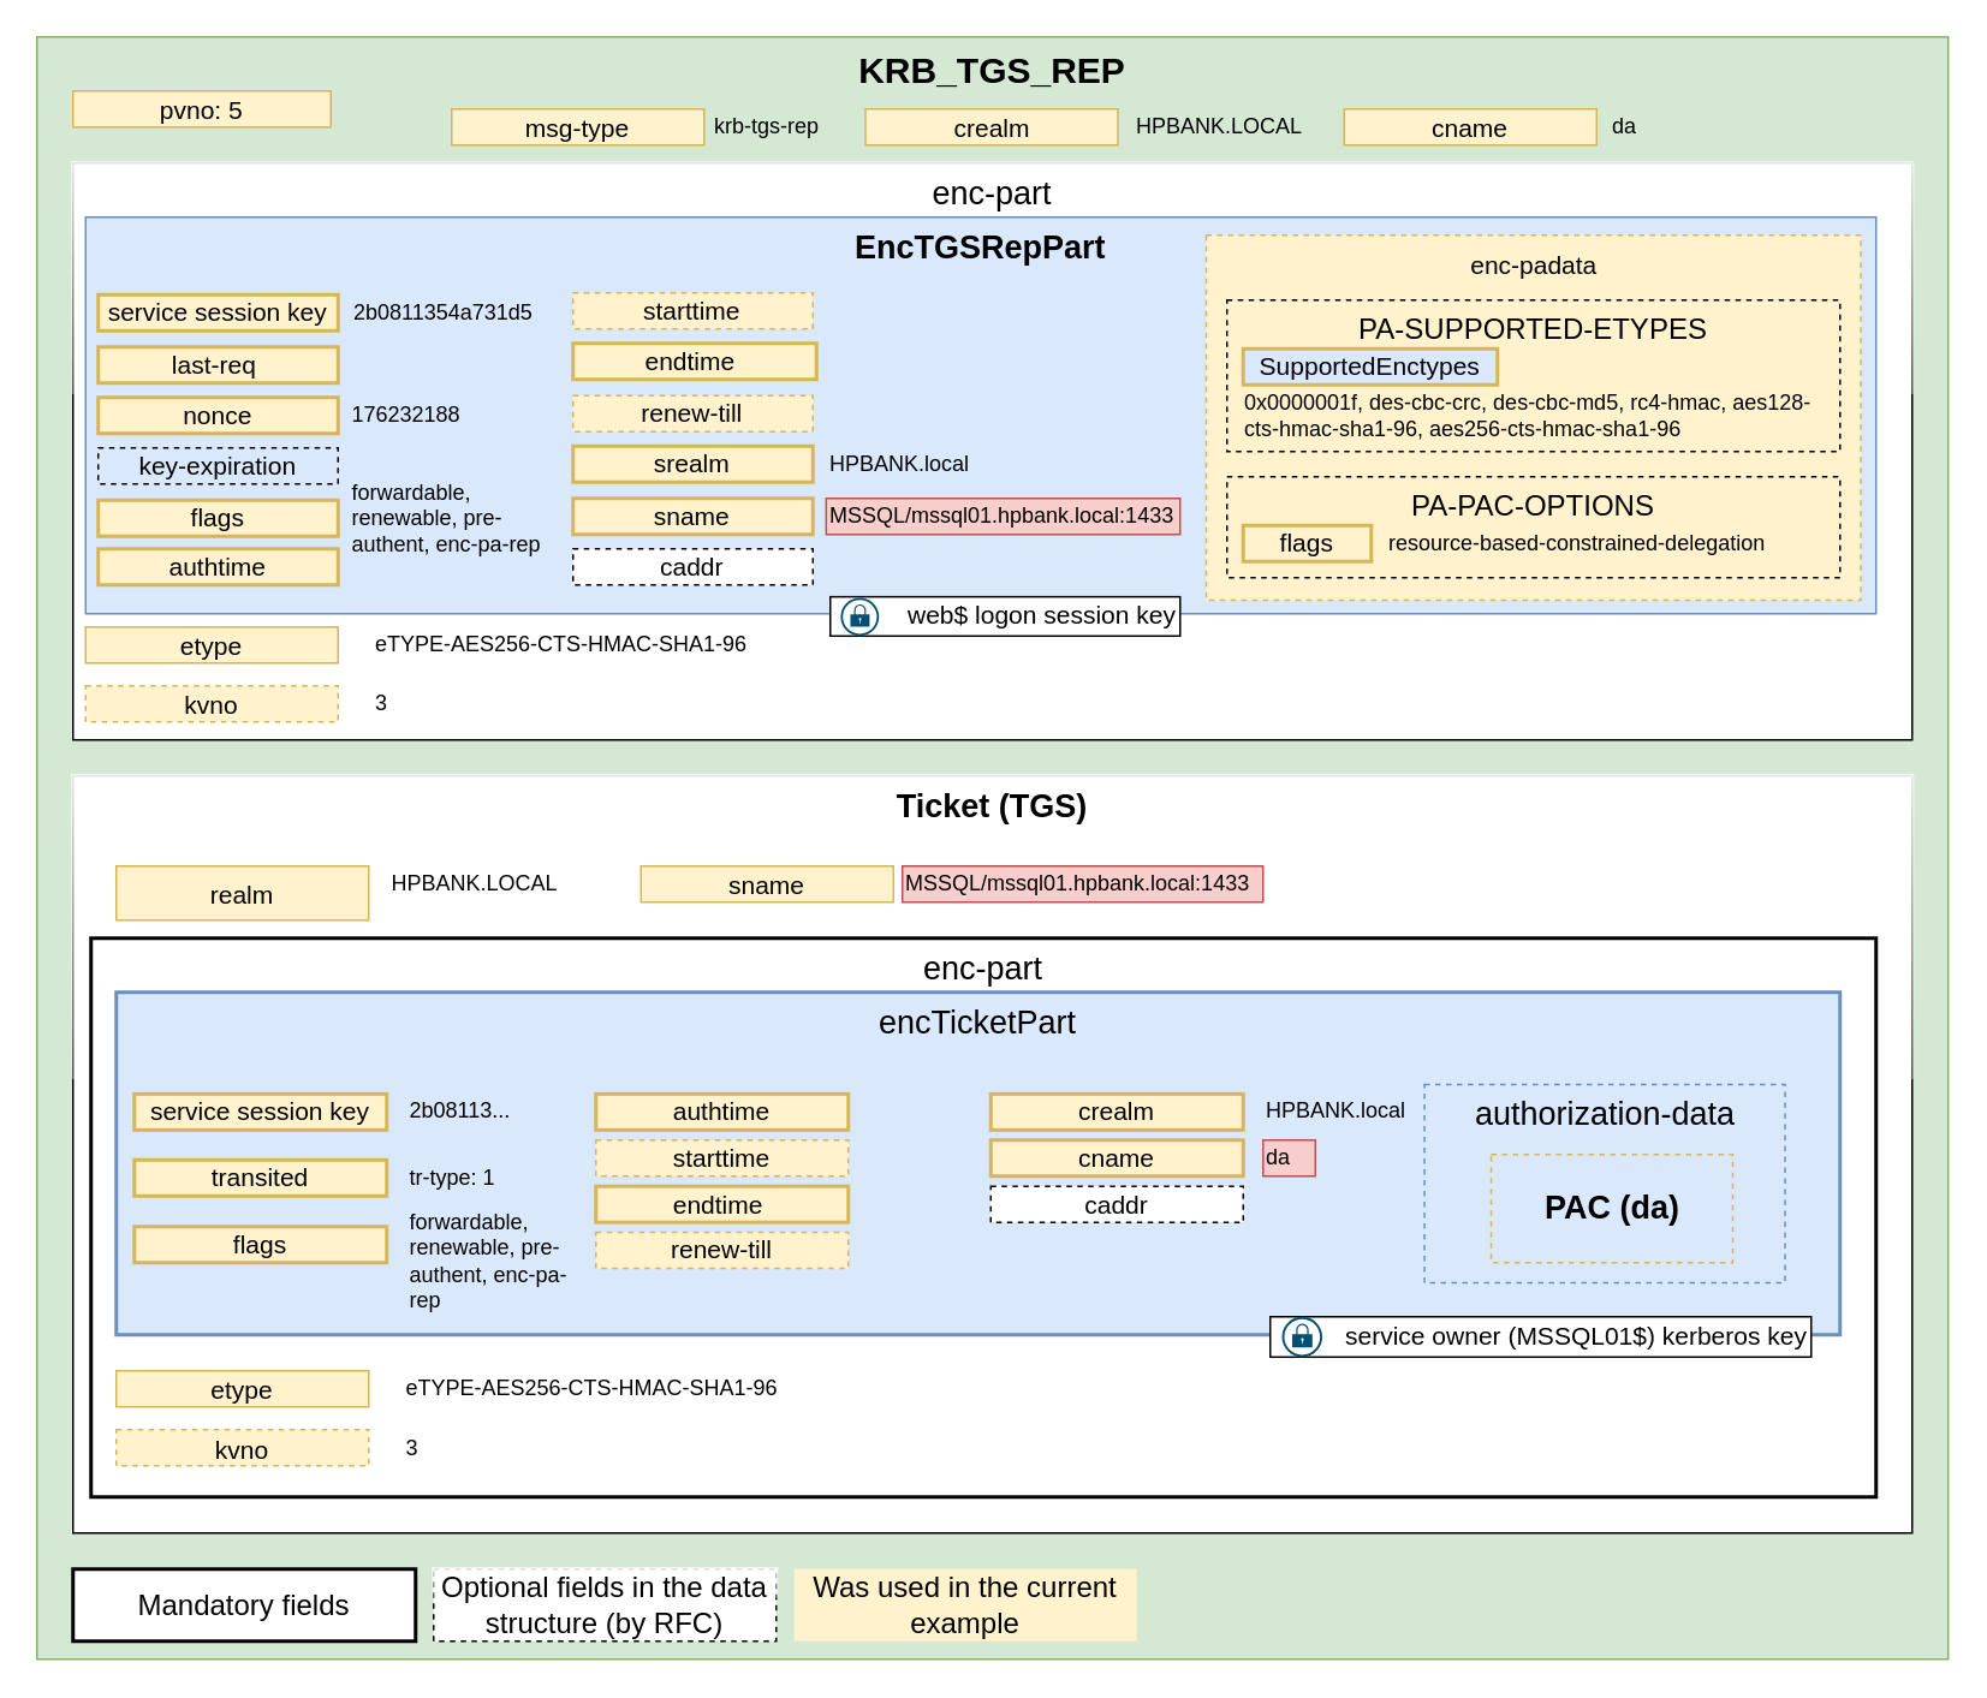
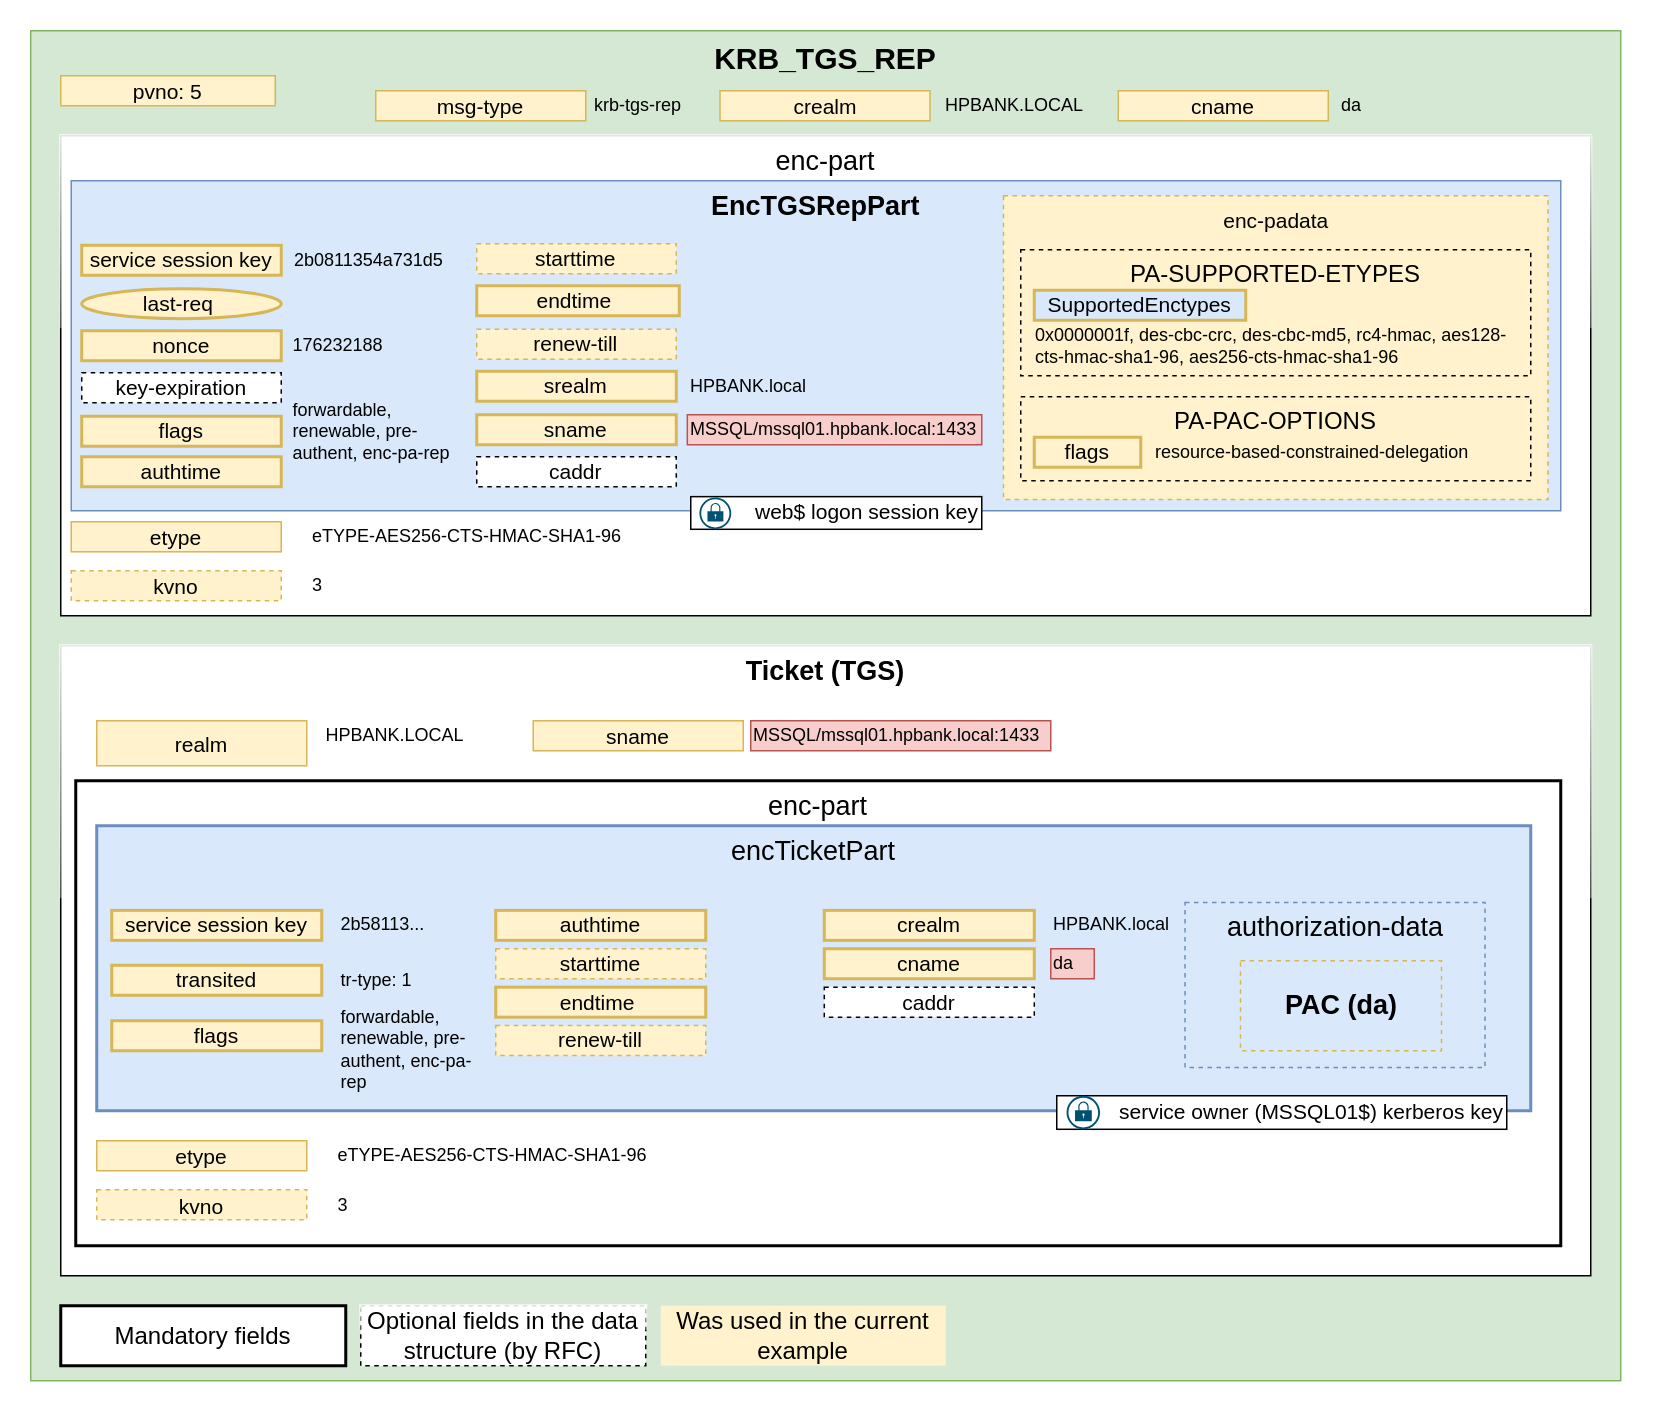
- <mxCell id="46" value="&lt;font style=&quot;font-size: 14px;&quot;&gt;last-req&amp;nbsp;&lt;/font&gt;" style="rounded=0;whiteSpace=wrap;html=1;fontSize=14;strokeWidth=2;fillColor=#fff2cc;strokeColor=#d6b656;" parent="1" vertex="1"><mxGeometry x="53.991" y="192" width="133.011" height="20.0" as="geometry" /></mxCell>
+ <mxCell id="46" value="&lt;font style=&quot;font-size: 14px;&quot;&gt;last-req&amp;nbsp;&lt;/font&gt;" style="ellipse;whiteSpace=wrap;html=1;fontSize=14;strokeWidth=2;fillColor=#fff2cc;strokeColor=#d6b656;" parent="1" vertex="1"><mxGeometry x="53.991" y="192" width="133.011" height="20.0" as="geometry" /></mxCell>
- <mxCell id="48" value="&lt;font style=&quot;font-size: 14px;&quot;&gt;key-expiration&lt;/font&gt;" style="rounded=0;whiteSpace=wrap;html=1;fontSize=14;dashed=1;fillColor=#dae8fc;" parent="1" vertex="1"><mxGeometry x="53.991" y="248" width="133.011" height="20.0" as="geometry" /></mxCell>
+ <mxCell id="48" value="&lt;font style=&quot;font-size: 14px;&quot;&gt;key-expiration&lt;/font&gt;" style="rounded=0;whiteSpace=wrap;html=1;fontSize=14;dashed=1;" parent="1" vertex="1"><mxGeometry x="53.991" y="248" width="133.011" height="20.0" as="geometry" /></mxCell>
- <mxCell id="28" value="2b08113..." style="text;html=1;strokeColor=none;fillColor=none;align=left;verticalAlign=middle;whiteSpace=wrap;rounded=0;fontSize=12;" parent="1" vertex="1"><mxGeometry x="225" y="606.4" width="65" height="20" as="geometry" /></mxCell>
+ <mxCell id="28" value="2b58113..." style="text;html=1;strokeColor=none;fillColor=none;align=left;verticalAlign=middle;whiteSpace=wrap;rounded=0;fontSize=12;" parent="1" vertex="1"><mxGeometry x="225" y="606.4" width="65" height="20" as="geometry" /></mxCell>
